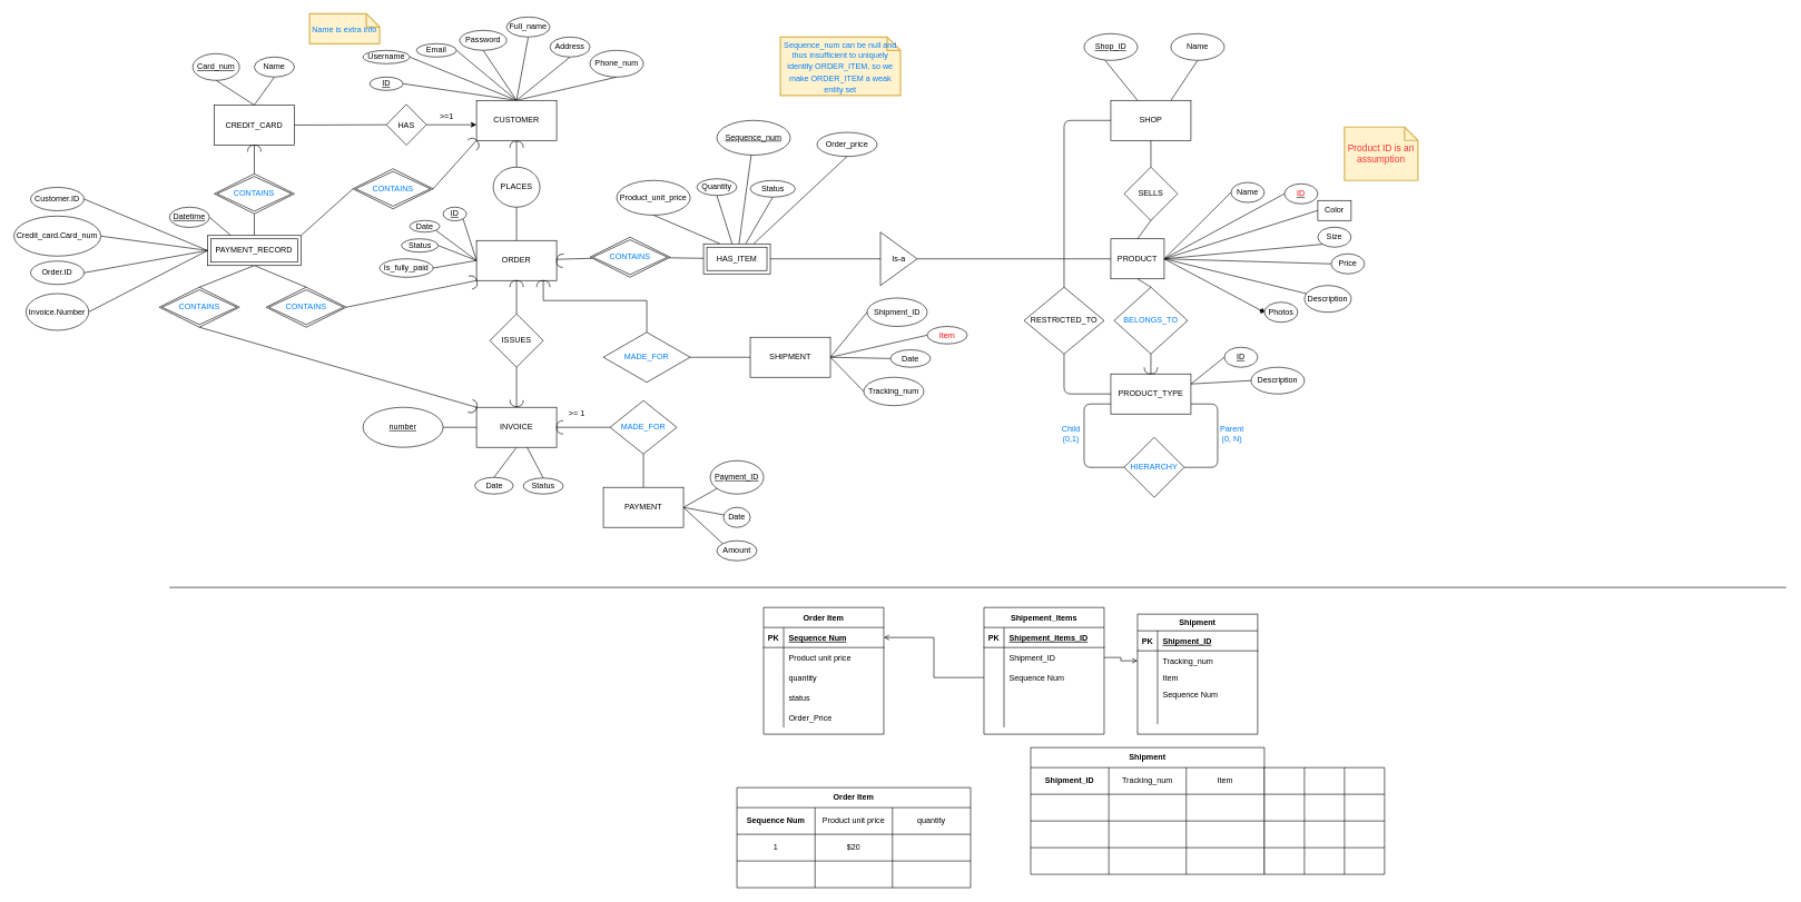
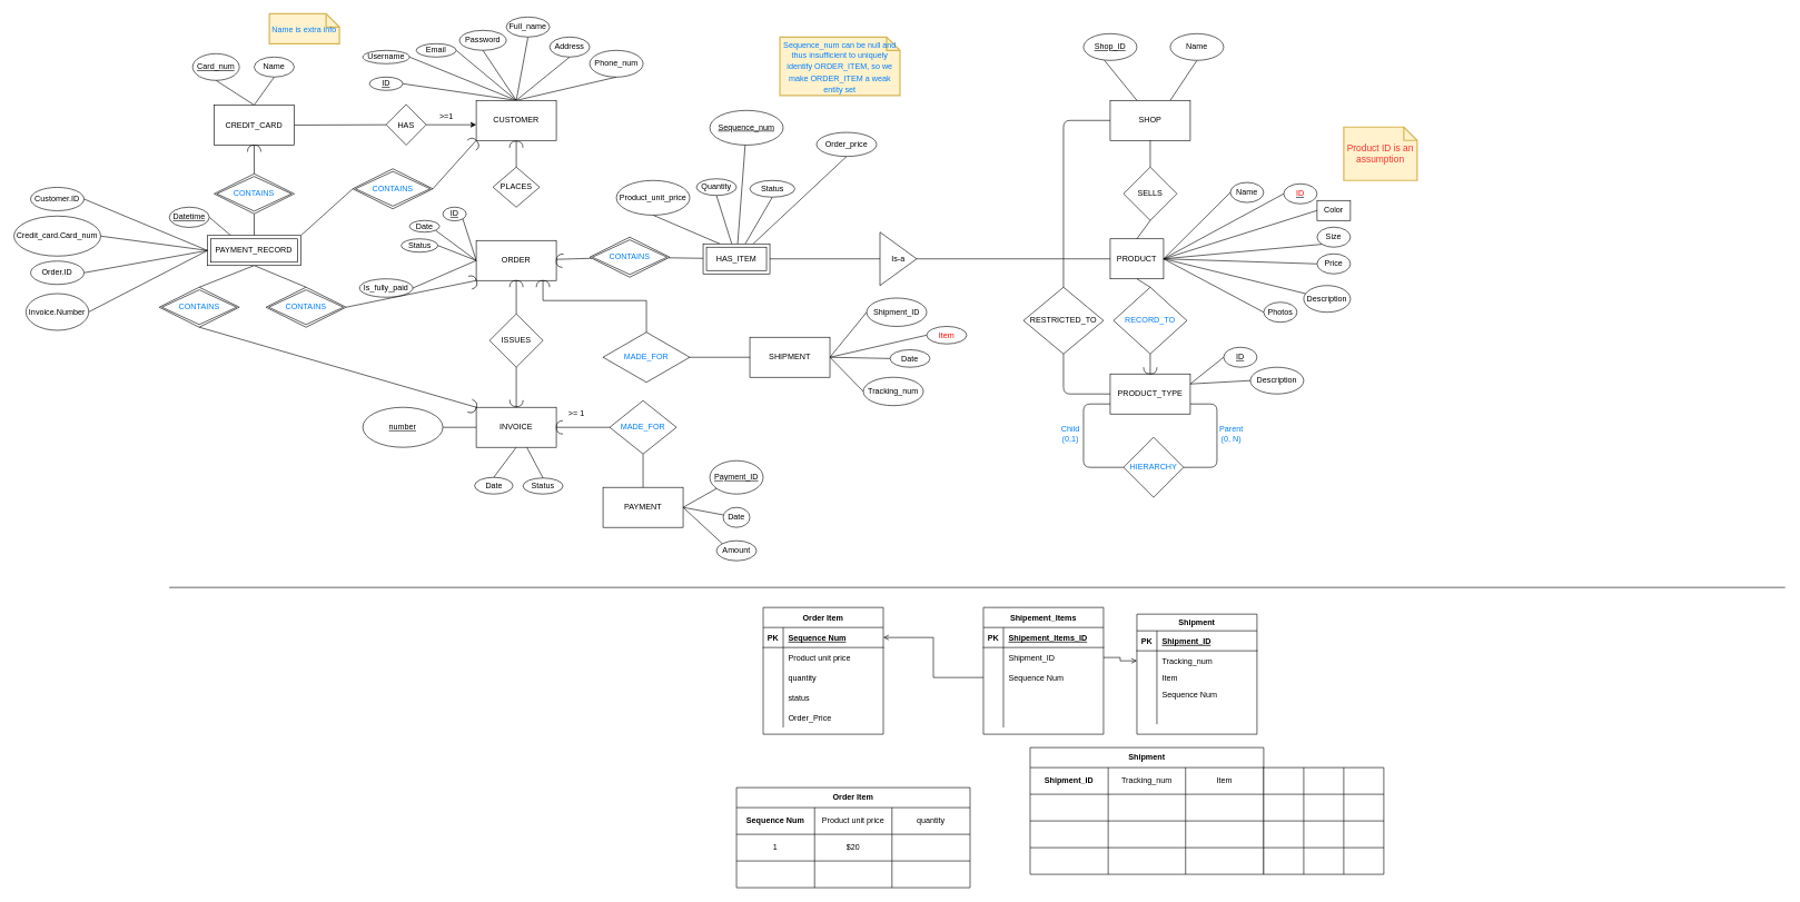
- <mxCell id="64" value="&lt;font color=&quot;#007fff&quot; style=&quot;font-size: 12px&quot;&gt;Name is extra info&lt;/font&gt;" style="shape=note;strokeWidth=2;fontSize=14;size=20;whiteSpace=wrap;html=1;fillColor=#fff2cc;strokeColor=#d6b656;fontColor=#666600;" parent="1" vertex="1"><mxGeometry x="463" y="20" width="105" height="45" as="geometry" /></mxCell>
+ <mxCell id="64" value="&lt;font color=&quot;#007fff&quot; style=&quot;font-size: 12px&quot;&gt;Name is extra info&lt;/font&gt;" style="shape=note;strokeWidth=2;fontSize=14;size=20;whiteSpace=wrap;html=1;fillColor=#fff2cc;strokeColor=#d6b656;fontColor=#666600;" parent="1" vertex="1"><mxGeometry x="403" y="20" width="105" height="45" as="geometry" /></mxCell>
- <mxCell id="66" value="&lt;u&gt;Sequence_num&lt;/u&gt;" style="ellipse;whiteSpace=wrap;html=1;" parent="1" vertex="1"><mxGeometry x="1073" y="180" width="110" height="52" as="geometry" /></mxCell>
+ <mxCell id="66" value="&lt;u&gt;Sequence_num&lt;/u&gt;" style="ellipse;whiteSpace=wrap;html=1;" parent="1" vertex="1"><mxGeometry x="1063" y="165" width="110" height="52" as="geometry" /></mxCell>
- <mxCell id="60" value="PLACES" style="ellipse;whiteSpace=wrap;html=1;" parent="1" vertex="1"><mxGeometry x="738" y="250" width="70" height="60" as="geometry" /></mxCell>
+ <mxCell id="60" value="PLACES" style="rhombus;whiteSpace=wrap;html=1;" parent="1" vertex="1"><mxGeometry x="738" y="250" width="70" height="60" as="geometry" /></mxCell>
- <mxCell id="61" value="" style="endArrow=none;html=1;exitX=0.5;exitY=0;exitDx=0;exitDy=0;entryX=0.5;entryY=1;entryDx=0;entryDy=0;" parent="1" source="59" target="60" edge="1"><mxGeometry width="50" height="50" relative="1" as="geometry"><mxPoint x="753" y="410" as="sourcePoint" /><mxPoint x="803" y="360" as="targetPoint" /></mxGeometry></mxCell>
- <mxCell id="132" value="Price" style="ellipse;whiteSpace=wrap;html=1;" parent="1" vertex="1"><mxGeometry x="1993" y="380" width="50" height="30" as="geometry" /></mxCell>
+ <mxCell id="132" value="Price" style="ellipse;whiteSpace=wrap;html=1;" parent="1" vertex="1"><mxGeometry x="1973" y="380" width="50" height="30" as="geometry" /></mxCell>
- <mxCell id="104" value="Is_fully_paid" style="ellipse;whiteSpace=wrap;html=1;rounded=0;fillColor=#FFFFFF;" parent="1" vertex="1"><mxGeometry x="568" y="387.5" width="80" height="27.5" as="geometry" /></mxCell>
+ <mxCell id="104" value="Is_fully_paid" style="ellipse;whiteSpace=wrap;html=1;rounded=0;fillColor=#FFFFFF;" parent="1" vertex="1"><mxGeometry x="538" y="417.5" width="80" height="27.5" as="geometry" /></mxCell>
- <mxCell id="57" value="" style="endArrow=diamond;html=1;exitX=1;exitY=0.5;exitDx=0;exitDy=0;entryX=0;entryY=0.5;entryDx=0;entryDy=0;" parent="1" source="18" target="56" edge="1"><mxGeometry width="50" height="50" relative="1" as="geometry"><mxPoint x="1793" y="400" as="sourcePoint" /><mxPoint x="1943" y="400" as="targetPoint" /></mxGeometry></mxCell>
+ <mxCell id="57" value="" style="endArrow=none;html=1;exitX=1;exitY=0.5;exitDx=0;exitDy=0;entryX=0;entryY=0.5;entryDx=0;entryDy=0;" parent="1" source="18" target="56" edge="1"><mxGeometry width="50" height="50" relative="1" as="geometry"><mxPoint x="1793" y="400" as="sourcePoint" /><mxPoint x="1943" y="400" as="targetPoint" /></mxGeometry></mxCell>
- <mxCell id="24" value="&lt;font color=&quot;#007fff&quot;&gt;BELONGS_TO&lt;/font&gt;" style="rhombus;whiteSpace=wrap;html=1;" parent="1" vertex="1"><mxGeometry x="1668" y="430" width="110" height="100" as="geometry" /></mxCell>
+ <mxCell id="24" value="&lt;font color=&quot;#007fff&quot;&gt;RECORD_TO&lt;/font&gt;" style="rhombus;whiteSpace=wrap;html=1;" parent="1" vertex="1"><mxGeometry x="1668" y="430" width="110" height="100" as="geometry" /></mxCell>
